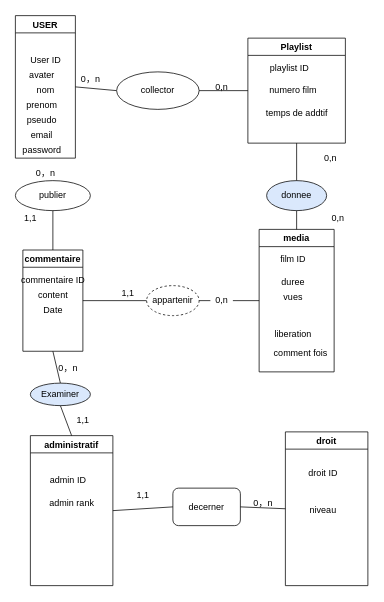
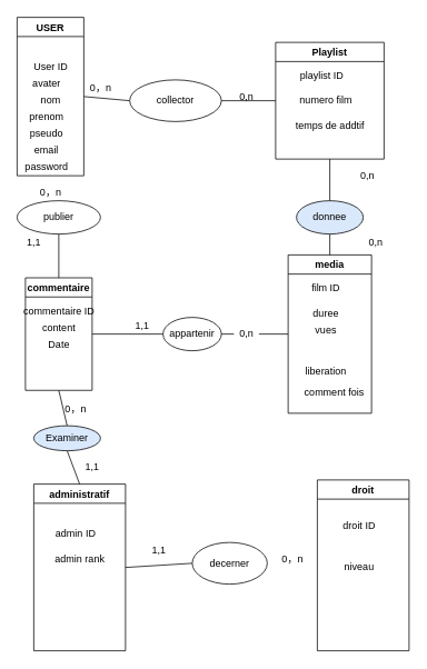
- <mxCell id="30" value="appartenir" style="ellipse;whiteSpace=wrap;html=1;dashed=1;" parent="1" vertex="1"><mxGeometry x="195" y="380" width="70" height="40" as="geometry" /></mxCell>
+ <mxCell id="30" value="appartenir" style="ellipse;whiteSpace=wrap;html=1;" parent="1" vertex="1"><mxGeometry x="195" y="380" width="70" height="40" as="geometry" /></mxCell>
- <mxCell id="51" value="decerner" style="whiteSpace=wrap;html=1;rounded=1;" parent="1" vertex="1"><mxGeometry x="230" y="650" width="90" height="50" as="geometry" /></mxCell>
+ <mxCell id="51" value="decerner" style="ellipse;whiteSpace=wrap;html=1;" parent="1" vertex="1"><mxGeometry x="230" y="650" width="90" height="50" as="geometry" /></mxCell>
- <mxCell id="57" value="" style="endArrow=none;html=1;rounded=0;entryX=0;entryY=0.5;entryDx=0;entryDy=0;exitX=1;exitY=0.5;exitDx=0;exitDy=0;" parent="1" source="51" target="55" edge="1"><mxGeometry width="50" height="50" relative="1" as="geometry"><mxPoint x="310" y="580" as="sourcePoint" /><mxPoint x="340" y="640" as="targetPoint" /></mxGeometry></mxCell>
